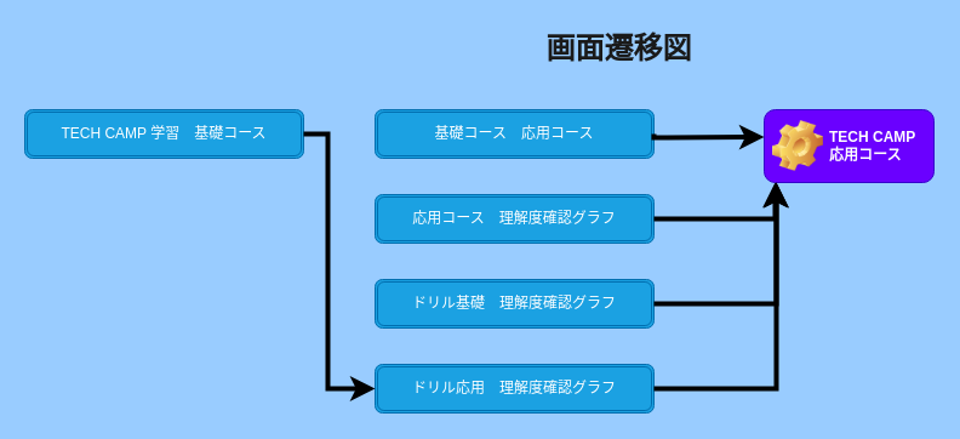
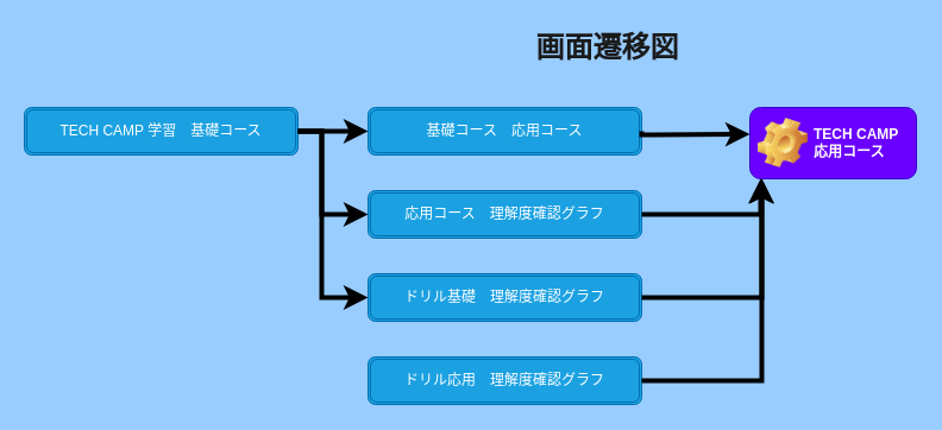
+ <mxCell id="7" value="" style="edgeStyle=segmentEdgeStyle;endArrow=classic;html=1;curved=0;rounded=0;endSize=8;startSize=8;exitX=1;exitY=0.5;exitDx=0;exitDy=0;entryX=0;entryY=0.5;entryDx=0;entryDy=0;strokeWidth=4;" edge="1" parent="1" source="2" target="3"><mxGeometry width="50" height="50" relative="1" as="geometry"><mxPoint x="200" y="320" as="sourcePoint" /><mxPoint x="250" y="270" as="targetPoint" /></mxGeometry></mxCell>
+ <mxCell id="8" value="" style="edgeStyle=segmentEdgeStyle;endArrow=classic;html=1;curved=0;rounded=0;endSize=8;startSize=8;exitX=1;exitY=0.5;exitDx=0;exitDy=0;entryX=0;entryY=0.5;entryDx=0;entryDy=0;strokeWidth=4;" edge="1" parent="1" source="2" target="4"><mxGeometry width="50" height="50" relative="1" as="geometry"><mxPoint x="200" y="320" as="sourcePoint" /><mxPoint x="250" y="190" as="targetPoint" /><Array as="points"><mxPoint x="270" y="110" /><mxPoint x="270" y="180" /></Array></mxGeometry></mxCell>
+ <mxCell id="9" value="" style="edgeStyle=segmentEdgeStyle;endArrow=classic;html=1;curved=0;rounded=0;endSize=8;startSize=8;entryX=0;entryY=0.5;entryDx=0;entryDy=0;exitX=1;exitY=0.5;exitDx=0;exitDy=0;strokeWidth=4;" edge="1" parent="1" source="2" target="5"><mxGeometry width="50" height="50" relative="1" as="geometry"><mxPoint x="200" y="320" as="sourcePoint" /><mxPoint x="250" y="270" as="targetPoint" /><Array as="points"><mxPoint x="270" y="110" /><mxPoint x="270" y="250" /></Array></mxGeometry></mxCell>
- <mxCell id="10" value="" style="edgeStyle=segmentEdgeStyle;endArrow=classic;html=1;curved=0;rounded=0;endSize=8;startSize=8;entryX=0;entryY=0.5;entryDx=0;entryDy=0;exitX=1;exitY=0.5;exitDx=0;exitDy=0;strokeWidth=4;" edge="1" parent="1" source="2" target="6"><mxGeometry width="50" height="50" relative="1" as="geometry"><mxPoint x="200" y="320" as="sourcePoint" /><mxPoint x="250" y="270" as="targetPoint" /><Array as="points"><mxPoint x="270" y="110" /><mxPoint x="270" y="320" /></Array></mxGeometry></mxCell>
